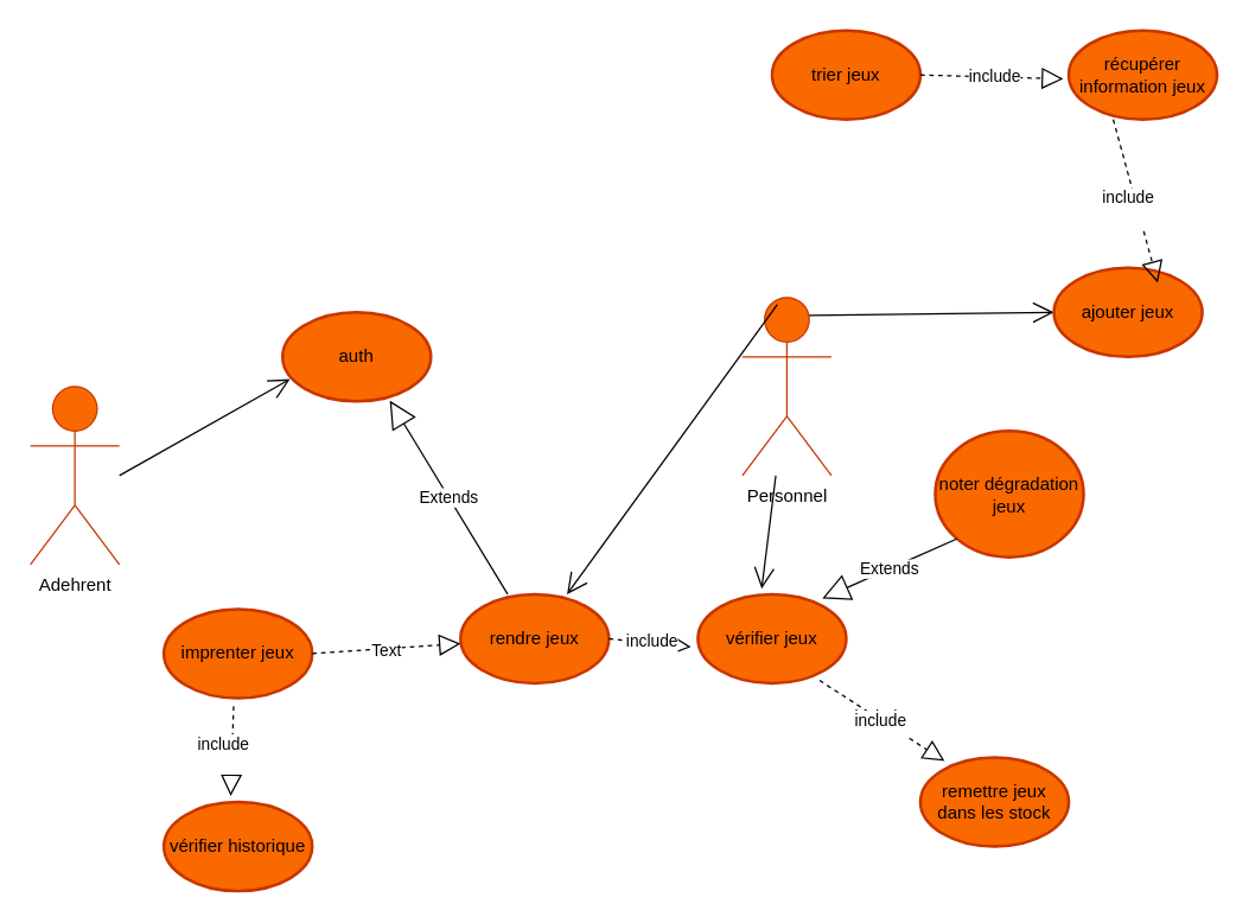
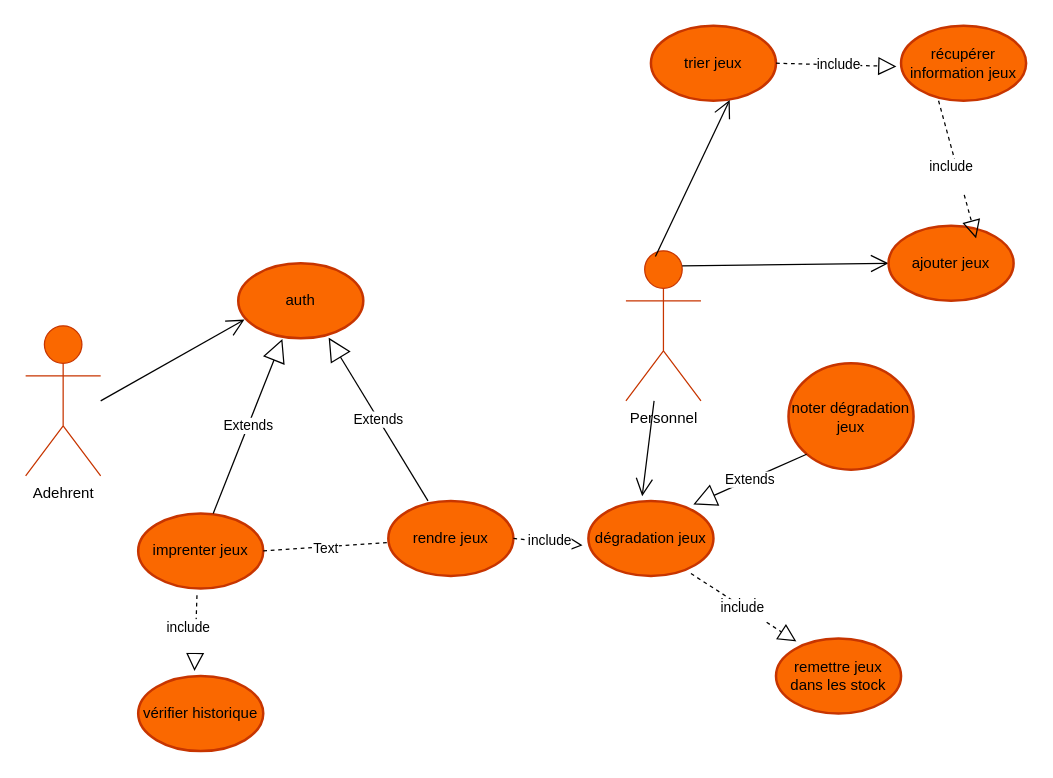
- <mxCell id="38" value="" style="endArrow=open;endFill=1;endSize=12;html=1;rounded=0;exitX=0.393;exitY=0.038;exitDx=0;exitDy=0;exitPerimeter=0;" edge="1" parent="1" source="26" target="7"><mxGeometry width="160" relative="1" as="geometry"><mxPoint x="550" y="200" as="sourcePoint" /><mxPoint x="700" y="200" as="targetPoint" /></mxGeometry></mxCell>
+ <mxCell id="38" value="" style="endArrow=open;endFill=1;endSize=12;html=1;rounded=0;entryX=0.63;entryY=0.989;entryDx=0;entryDy=0;entryPerimeter=0;exitX=0.393;exitY=0.038;exitDx=0;exitDy=0;exitPerimeter=0;" edge="1" parent="1" source="26" target="34"><mxGeometry width="160" relative="1" as="geometry"><mxPoint x="550" y="200" as="sourcePoint" /><mxPoint x="700" y="200" as="targetPoint" /></mxGeometry></mxCell>
+ <mxCell id="12" value="Extends" style="endArrow=block;endSize=16;endFill=0;html=1;rounded=0;entryX=0.353;entryY=1.008;entryDx=0;entryDy=0;entryPerimeter=0;exitX=0.6;exitY=0;exitDx=0;exitDy=0;exitPerimeter=0;" edge="1" parent="1" source="5" target="3"><mxGeometry width="160" relative="1" as="geometry"><mxPoint x="167" y="410" as="sourcePoint" /><mxPoint x="80" y="289" as="targetPoint" /><Array as="points" /></mxGeometry></mxCell>
- <mxCell id="13" value="vérifier jeux" style="strokeWidth=2;html=1;shape=mxgraph.flowchart.start_1;whiteSpace=wrap;fillColor=#fa6800;strokeColor=#C73500;fontColor=#000000;" vertex="1" parent="1"><mxGeometry x="470" y="400" width="100" height="60" as="geometry" /></mxCell>
+ <mxCell id="13" value="dégradation jeux" style="strokeWidth=2;html=1;shape=mxgraph.flowchart.start_1;whiteSpace=wrap;fillColor=#fa6800;strokeColor=#C73500;fontColor=#000000;" vertex="1" parent="1"><mxGeometry x="470" y="400" width="100" height="60" as="geometry" /></mxCell>
- <mxCell id="9" value="" style="endArrow=block;dashed=1;endFill=0;endSize=12;html=1;rounded=0;exitX=1;exitY=0.5;exitDx=0;exitDy=0;exitPerimeter=0;" edge="1" parent="1" source="5" target="7"><mxGeometry width="160" relative="1" as="geometry"><mxPoint x="220" y="450" as="sourcePoint" /><mxPoint x="320" y="440" as="targetPoint" /><Array as="points" /></mxGeometry></mxCell>
+ <mxCell id="9" value="" style="endArrow=none;dashed=1;endFill=0;endSize=12;html=1;rounded=0;exitX=1;exitY=0.5;exitDx=0;exitDy=0;exitPerimeter=0;" edge="1" parent="1" source="5" target="7"><mxGeometry width="160" relative="1" as="geometry"><mxPoint x="220" y="450" as="sourcePoint" /><mxPoint x="320" y="440" as="targetPoint" /><Array as="points" /></mxGeometry></mxCell>
